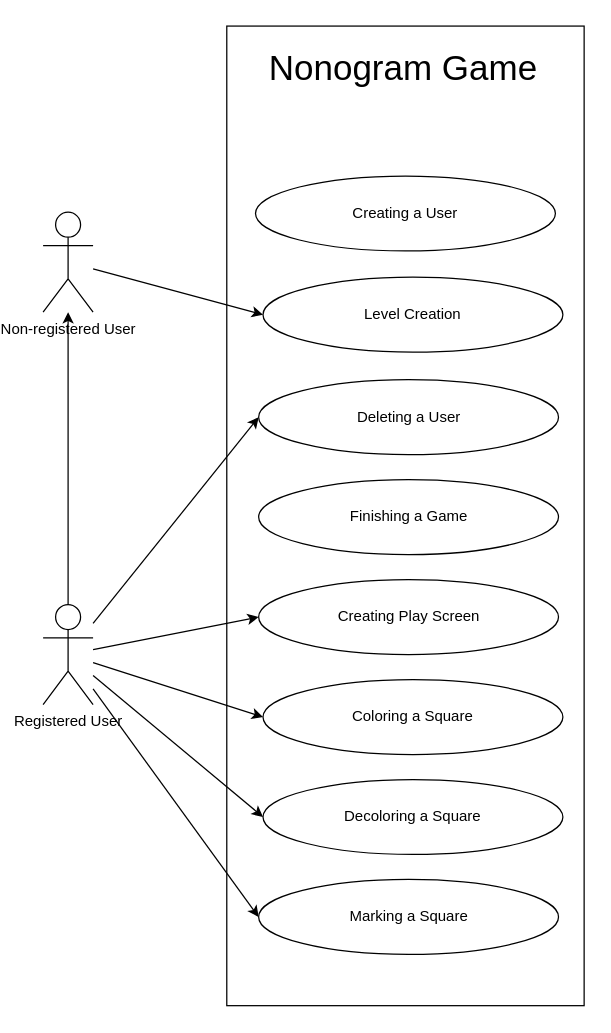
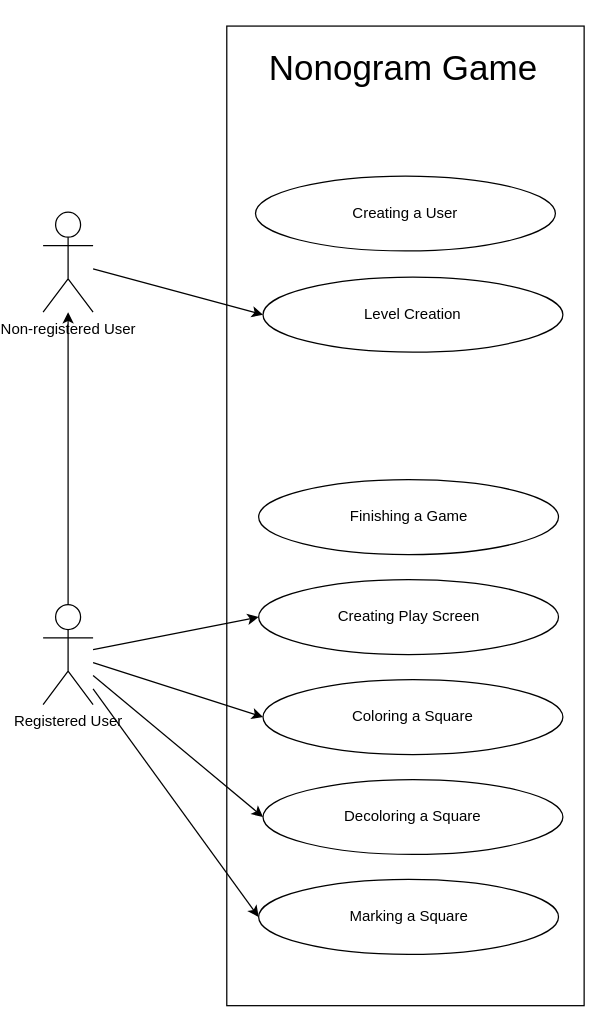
- <mxCell id="14" value="Deleting a User" style="ellipse;whiteSpace=wrap;html=1;" parent="1" vertex="1"><mxGeometry x="192.5" y="303" width="240" height="60" as="geometry" /></mxCell>
- <mxCell id="8" style="edgeStyle=none;html=1;entryX=0;entryY=0.5;entryDx=0;entryDy=0;" parent="1" source="6" target="14" edge="1"><mxGeometry relative="1" as="geometry" /></mxCell>
